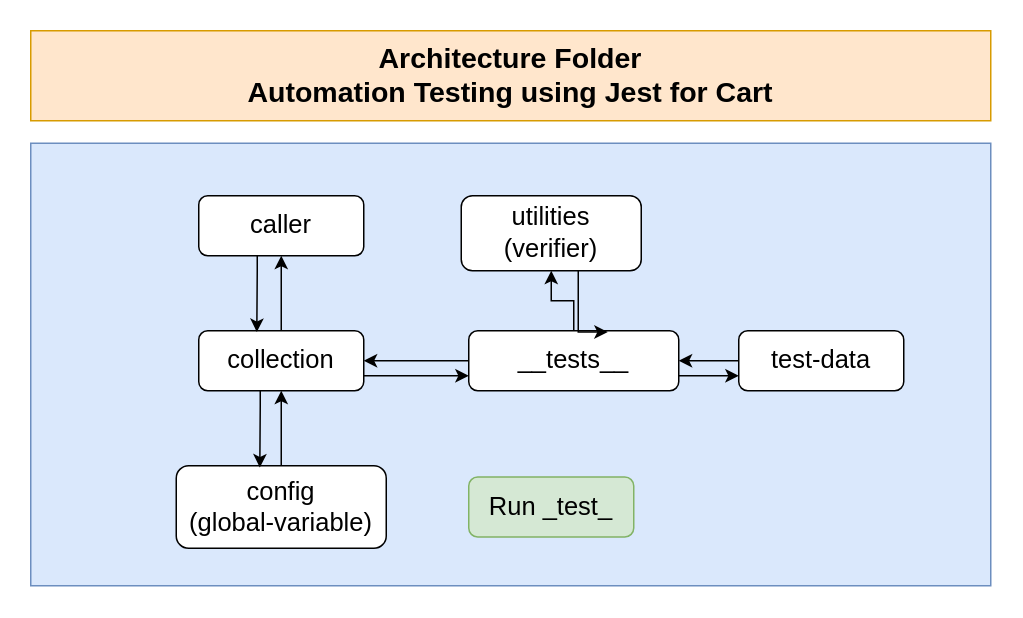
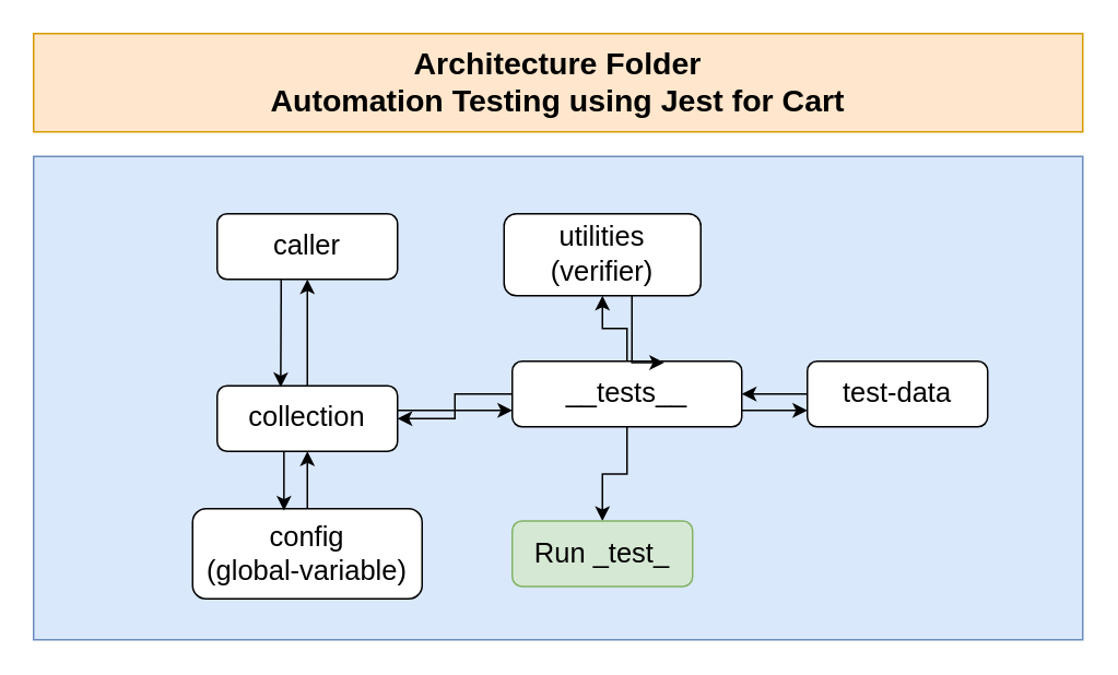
- <mxCell id="6" value="&lt;font style=&quot;font-size: 17px;&quot;&gt;collection&lt;/font&gt;" style="rounded=1;whiteSpace=wrap;html=1;" vertex="1" parent="1"><mxGeometry x="132" y="220" width="110" height="40" as="geometry" /></mxCell>
+ <mxCell id="6" value="&lt;font style=&quot;font-size: 17px;&quot;&gt;collection&lt;/font&gt;" style="rounded=1;whiteSpace=wrap;html=1;" vertex="1" parent="1"><mxGeometry x="132" y="235" width="110" height="40" as="geometry" /></mxCell>
+ <mxCell id="10" value="" style="edgeStyle=orthogonalEdgeStyle;rounded=0;orthogonalLoop=1;jettySize=auto;html=1;" edge="1" parent="1" source="11" target="21"><mxGeometry relative="1" as="geometry" /></mxCell>
